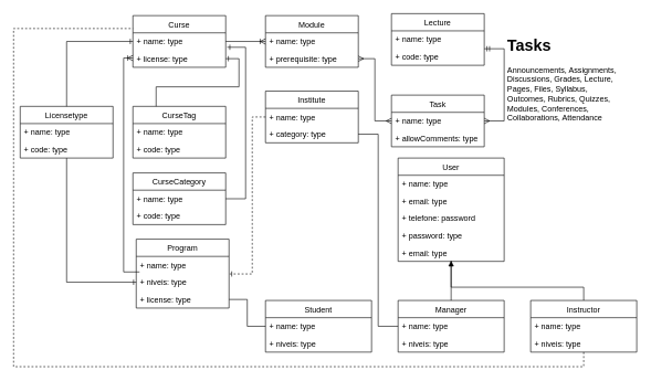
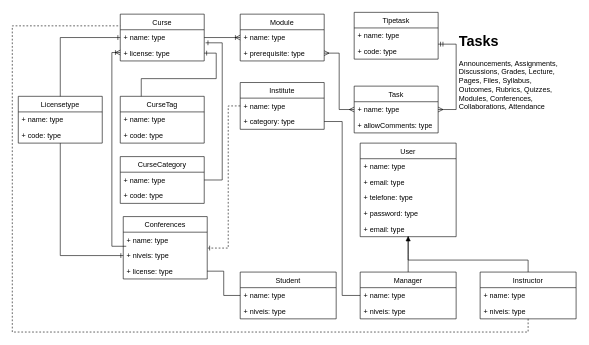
- <mxCell id="11" value="Lecture" style="swimlane;fontStyle=0;childLayout=stackLayout;horizontal=1;startSize=26;fillColor=none;horizontalStack=0;resizeParent=1;resizeParentMax=0;resizeLast=0;collapsible=1;marginBottom=0;" parent="1" vertex="1"><mxGeometry x="590" y="20" width="140" height="78" as="geometry" /></mxCell>
+ <mxCell id="11" value="Tipetask" style="swimlane;fontStyle=0;childLayout=stackLayout;horizontal=1;startSize=26;fillColor=none;horizontalStack=0;resizeParent=1;resizeParentMax=0;resizeLast=0;collapsible=1;marginBottom=0;" parent="1" vertex="1"><mxGeometry x="590" y="20" width="140" height="78" as="geometry" /></mxCell>
- <mxCell id="18" value="+ telefone: password" style="text;strokeColor=none;fillColor=none;align=left;verticalAlign=top;spacingLeft=4;spacingRight=4;overflow=hidden;rotatable=0;points=[[0,0.5],[1,0.5]];portConstraint=eastwest;" parent="15" vertex="1"><mxGeometry y="78" width="160" height="26" as="geometry" /></mxCell>
+ <mxCell id="18" value="+ telefone: type" style="text;strokeColor=none;fillColor=none;align=left;verticalAlign=top;spacingLeft=4;spacingRight=4;overflow=hidden;rotatable=0;points=[[0,0.5],[1,0.5]];portConstraint=eastwest;" parent="15" vertex="1"><mxGeometry y="78" width="160" height="26" as="geometry" /></mxCell>
- <mxCell id="25" value="Program" style="swimlane;fontStyle=0;childLayout=stackLayout;horizontal=1;startSize=26;fillColor=none;horizontalStack=0;resizeParent=1;resizeParentMax=0;resizeLast=0;collapsible=1;marginBottom=0;" parent="1" vertex="1"><mxGeometry x="205" y="360.5" width="140" height="104" as="geometry" /></mxCell>
+ <mxCell id="25" value="Conferences" style="swimlane;fontStyle=0;childLayout=stackLayout;horizontal=1;startSize=26;fillColor=none;horizontalStack=0;resizeParent=1;resizeParentMax=0;resizeLast=0;collapsible=1;marginBottom=0;" parent="1" vertex="1"><mxGeometry x="205" y="360.5" width="140" height="104" as="geometry" /></mxCell>
